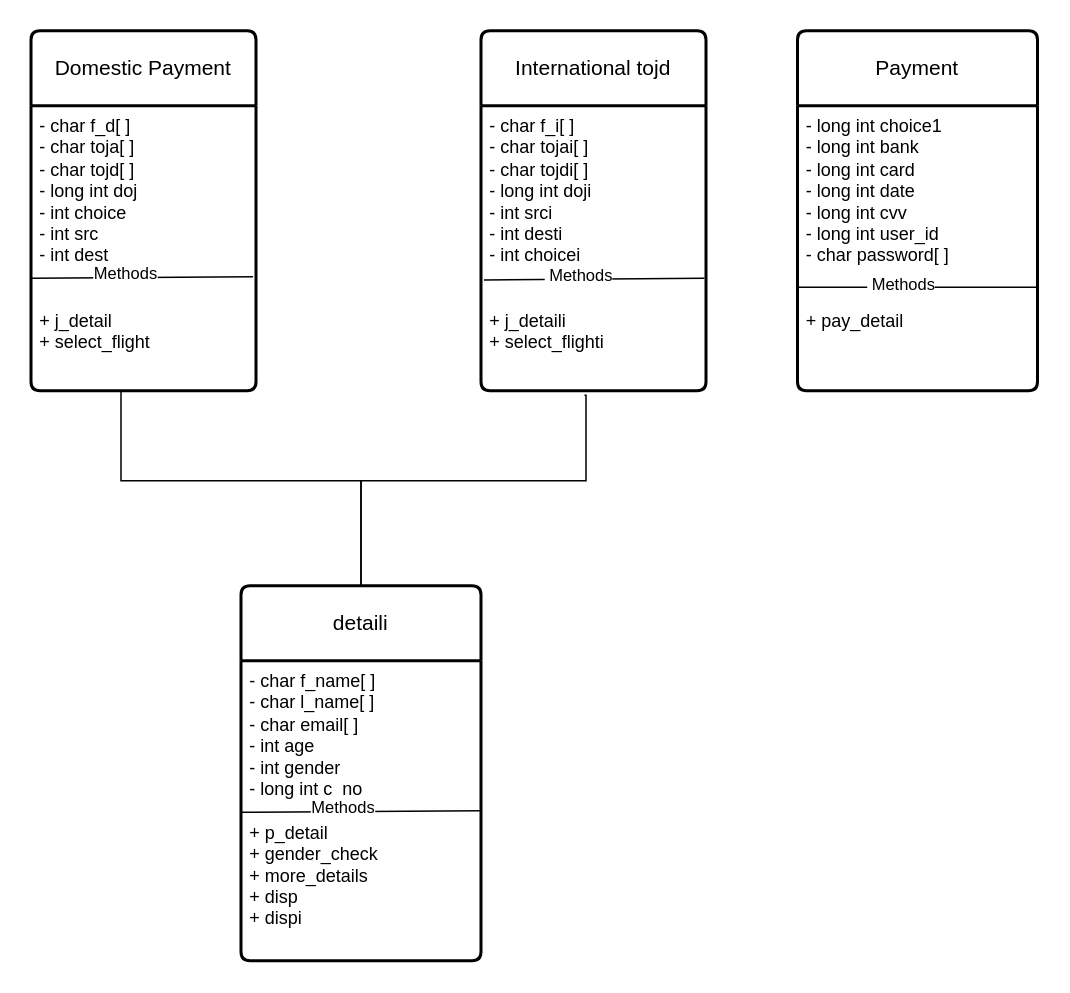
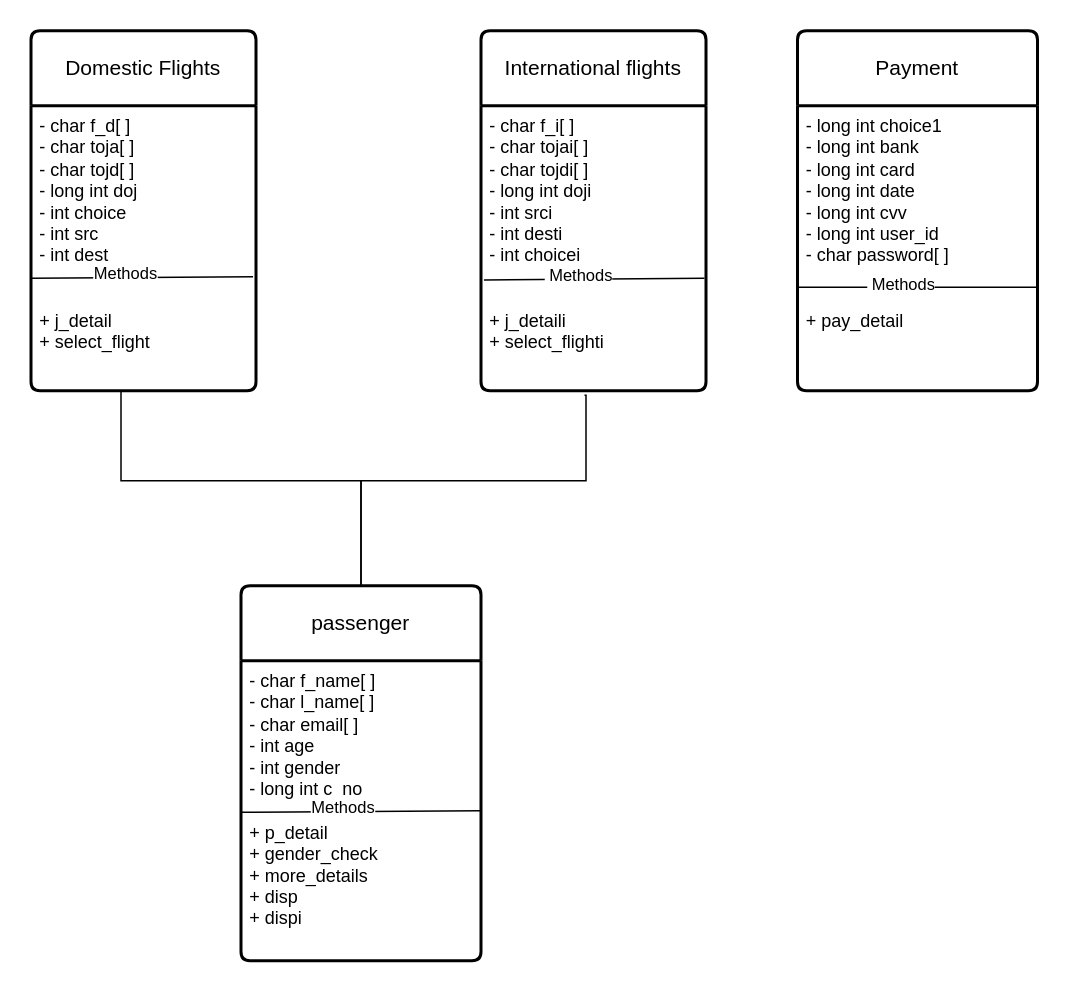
- <mxCell id="4" value="Domestic Payment" style="swimlane;childLayout=stackLayout;horizontal=1;startSize=50;horizontalStack=0;rounded=1;fontSize=14;fontStyle=0;strokeWidth=2;resizeParent=0;resizeLast=1;shadow=0;dashed=0;align=center;arcSize=4;whiteSpace=wrap;html=1;" vertex="1" parent="1"><mxGeometry x="20" y="20" width="150" height="240" as="geometry" /></mxCell>
+ <mxCell id="4" value="Domestic Flights" style="swimlane;childLayout=stackLayout;horizontal=1;startSize=50;horizontalStack=0;rounded=1;fontSize=14;fontStyle=0;strokeWidth=2;resizeParent=0;resizeLast=1;shadow=0;dashed=0;align=center;arcSize=4;whiteSpace=wrap;html=1;" vertex="1" parent="1"><mxGeometry x="20" y="20" width="150" height="240" as="geometry" /></mxCell>
- <mxCell id="9" value="International tojd" style="swimlane;childLayout=stackLayout;horizontal=1;startSize=50;horizontalStack=0;rounded=1;fontSize=14;fontStyle=0;strokeWidth=2;resizeParent=0;resizeLast=1;shadow=0;dashed=0;align=center;arcSize=4;whiteSpace=wrap;html=1;" vertex="1" parent="1"><mxGeometry x="320" y="20" width="150" height="240" as="geometry" /></mxCell>
+ <mxCell id="9" value="International flights" style="swimlane;childLayout=stackLayout;horizontal=1;startSize=50;horizontalStack=0;rounded=1;fontSize=14;fontStyle=0;strokeWidth=2;resizeParent=0;resizeLast=1;shadow=0;dashed=0;align=center;arcSize=4;whiteSpace=wrap;html=1;" vertex="1" parent="1"><mxGeometry x="320" y="20" width="150" height="240" as="geometry" /></mxCell>
- <mxCell id="14" value="detaili" style="swimlane;childLayout=stackLayout;horizontal=1;startSize=50;horizontalStack=0;rounded=1;fontSize=14;fontStyle=0;strokeWidth=2;resizeParent=0;resizeLast=1;shadow=0;dashed=0;align=center;arcSize=4;whiteSpace=wrap;html=1;" vertex="1" parent="1"><mxGeometry x="160" y="390" width="160" height="250" as="geometry" /></mxCell>
+ <mxCell id="14" value="passenger" style="swimlane;childLayout=stackLayout;horizontal=1;startSize=50;horizontalStack=0;rounded=1;fontSize=14;fontStyle=0;strokeWidth=2;resizeParent=0;resizeLast=1;shadow=0;dashed=0;align=center;arcSize=4;whiteSpace=wrap;html=1;" vertex="1" parent="1"><mxGeometry x="160" y="390" width="160" height="250" as="geometry" /></mxCell>
